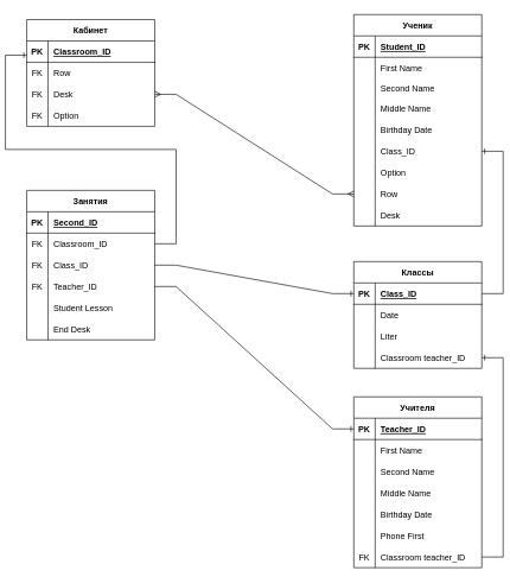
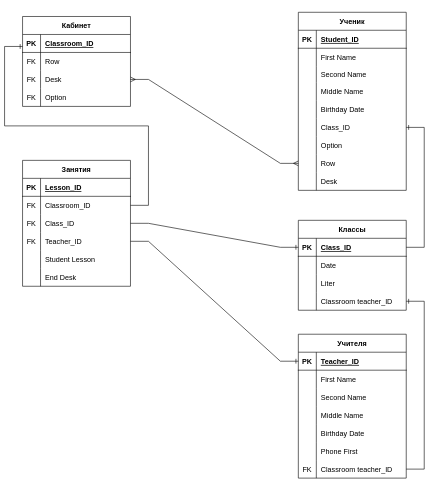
- <mxCell id="46" value="Second_ID" style="shape=partialRectangle;connectable=0;fillColor=none;top=0;left=0;bottom=0;right=0;align=left;spacingLeft=6;fontStyle=5;overflow=hidden;" vertex="1" parent="44"><mxGeometry x="30" width="150" height="30" as="geometry"><mxRectangle width="150" height="30" as="alternateBounds" /></mxGeometry></mxCell>
+ <mxCell id="46" value="Lesson_ID" style="shape=partialRectangle;connectable=0;fillColor=none;top=0;left=0;bottom=0;right=0;align=left;spacingLeft=6;fontStyle=5;overflow=hidden;" vertex="1" parent="44"><mxGeometry x="30" width="150" height="30" as="geometry"><mxRectangle width="150" height="30" as="alternateBounds" /></mxGeometry></mxCell>
